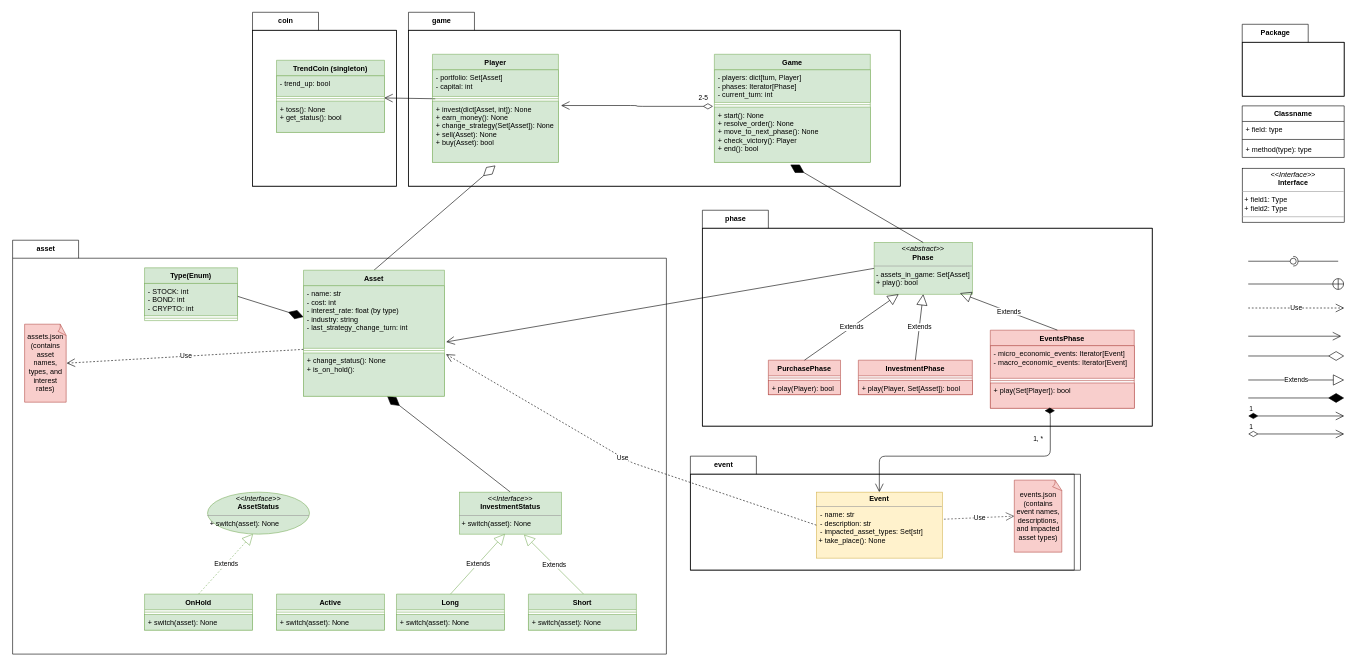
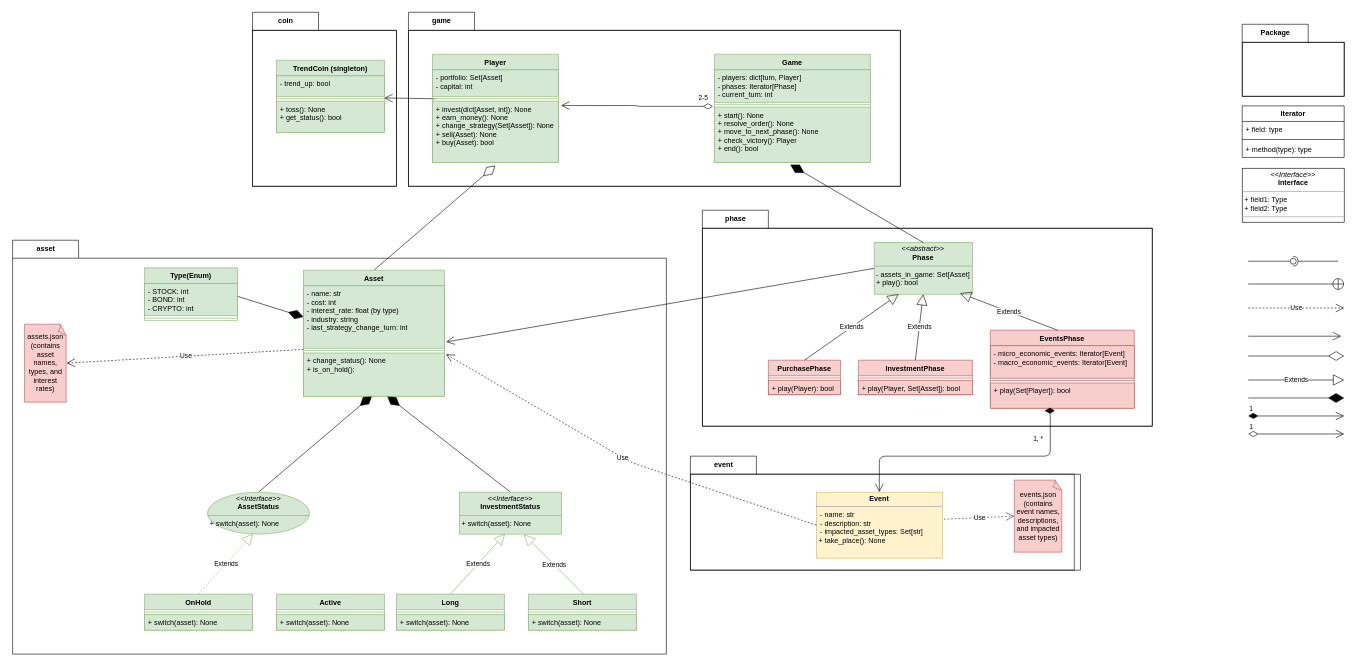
- <mxCell id="28" value="Classname" style="swimlane;fontStyle=1;align=center;verticalAlign=top;childLayout=stackLayout;horizontal=1;startSize=26;horizontalStack=0;resizeParent=1;resizeParentMax=0;resizeLast=0;collapsible=1;marginBottom=0;rounded=0;" parent="1" vertex="1"><mxGeometry x="2070" y="176" width="170" height="86" as="geometry" /></mxCell>
+ <mxCell id="28" value="Iterator" style="swimlane;fontStyle=1;align=center;verticalAlign=top;childLayout=stackLayout;horizontal=1;startSize=26;horizontalStack=0;resizeParent=1;resizeParentMax=0;resizeLast=0;collapsible=1;marginBottom=0;rounded=0;" parent="1" vertex="1"><mxGeometry x="2070" y="176" width="170" height="86" as="geometry" /></mxCell>
+ <mxCell id="53" value="" style="endArrow=diamondThin;endFill=1;endSize=24;html=1;entryX=0.487;entryY=0.982;entryDx=0;entryDy=0;entryPerimeter=0;exitX=0.5;exitY=0;exitDx=0;exitDy=0;" parent="1" source="57" target="86" edge="1"><mxGeometry width="160" relative="1" as="geometry"><mxPoint x="428" y="760" as="sourcePoint" /><mxPoint x="600" y="730" as="targetPoint" /></mxGeometry></mxCell>
